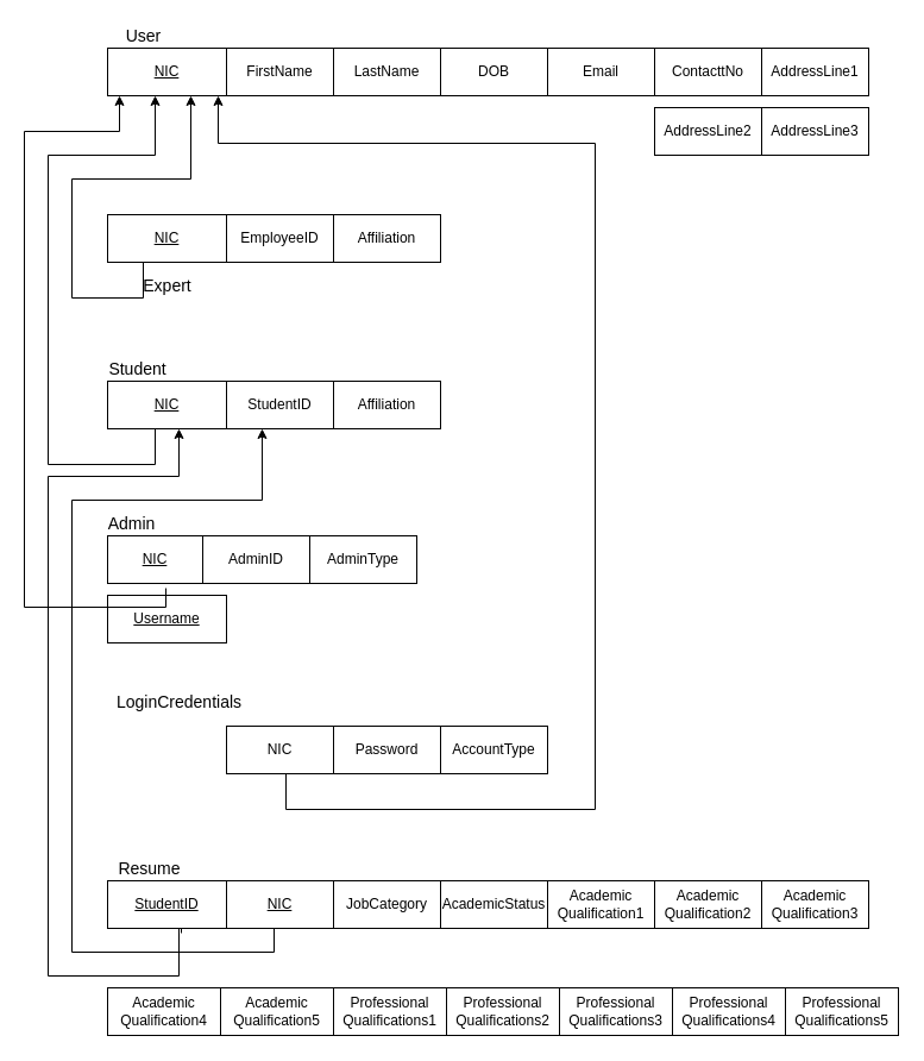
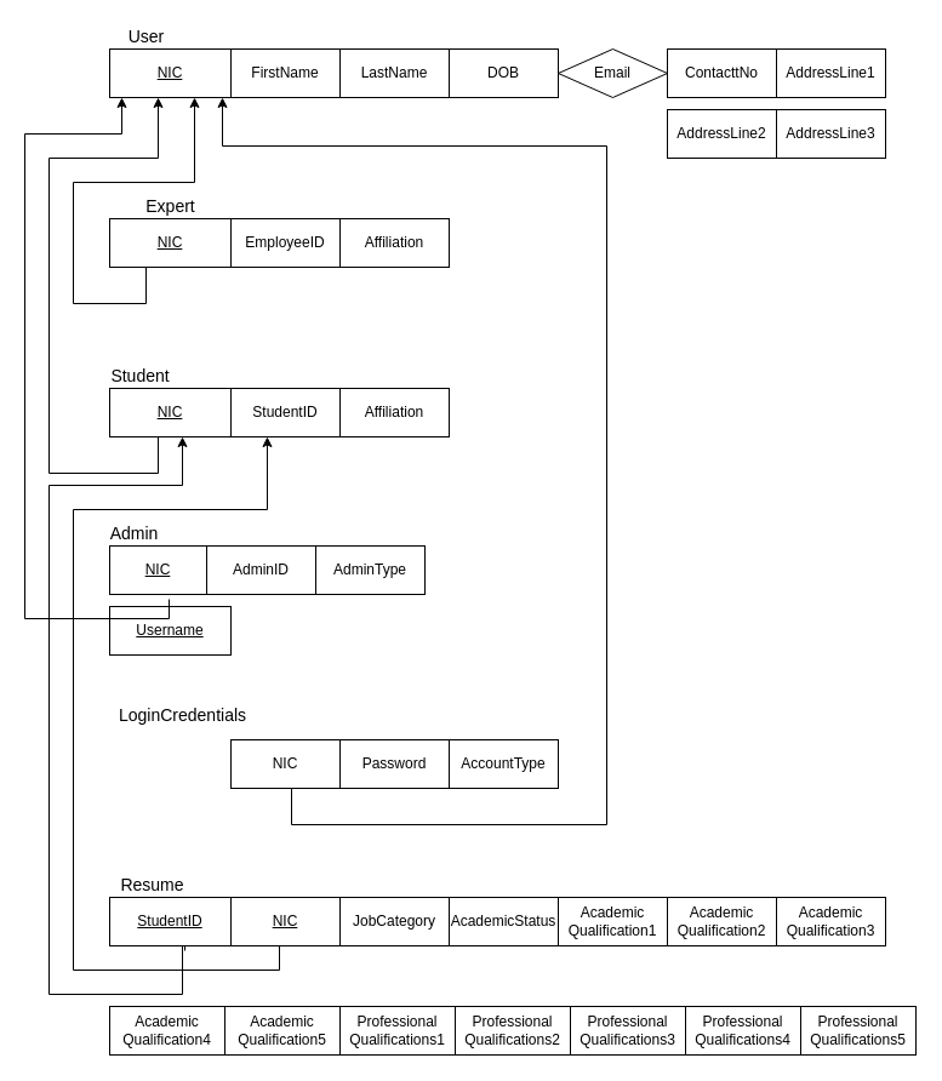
- <mxCell id="42" value="Email" style="rounded=0;whiteSpace=wrap;html=1;" parent="1" vertex="1"><mxGeometry x="460" y="40" width="90" height="40" as="geometry" /></mxCell>
+ <mxCell id="42" value="Email" style="rhombus;whiteSpace=wrap;html=1;" parent="1" vertex="1"><mxGeometry x="460" y="40" width="90" height="40" as="geometry" /></mxCell>
- <mxCell id="3" value="&lt;font style=&quot;font-size: 14px&quot;&gt;Expert&lt;/font&gt;" style="text;html=1;align=center;verticalAlign=middle;resizable=0;points=[];autosize=1;" parent="1" vertex="1"><mxGeometry x="110" y="230" width="60" height="20" as="geometry" /></mxCell>
+ <mxCell id="3" value="&lt;font style=&quot;font-size: 14px&quot;&gt;Expert&lt;/font&gt;" style="text;html=1;align=center;verticalAlign=middle;resizable=0;points=[];autosize=1;" parent="1" vertex="1"><mxGeometry x="110" y="160" width="60" height="20" as="geometry" /></mxCell>
